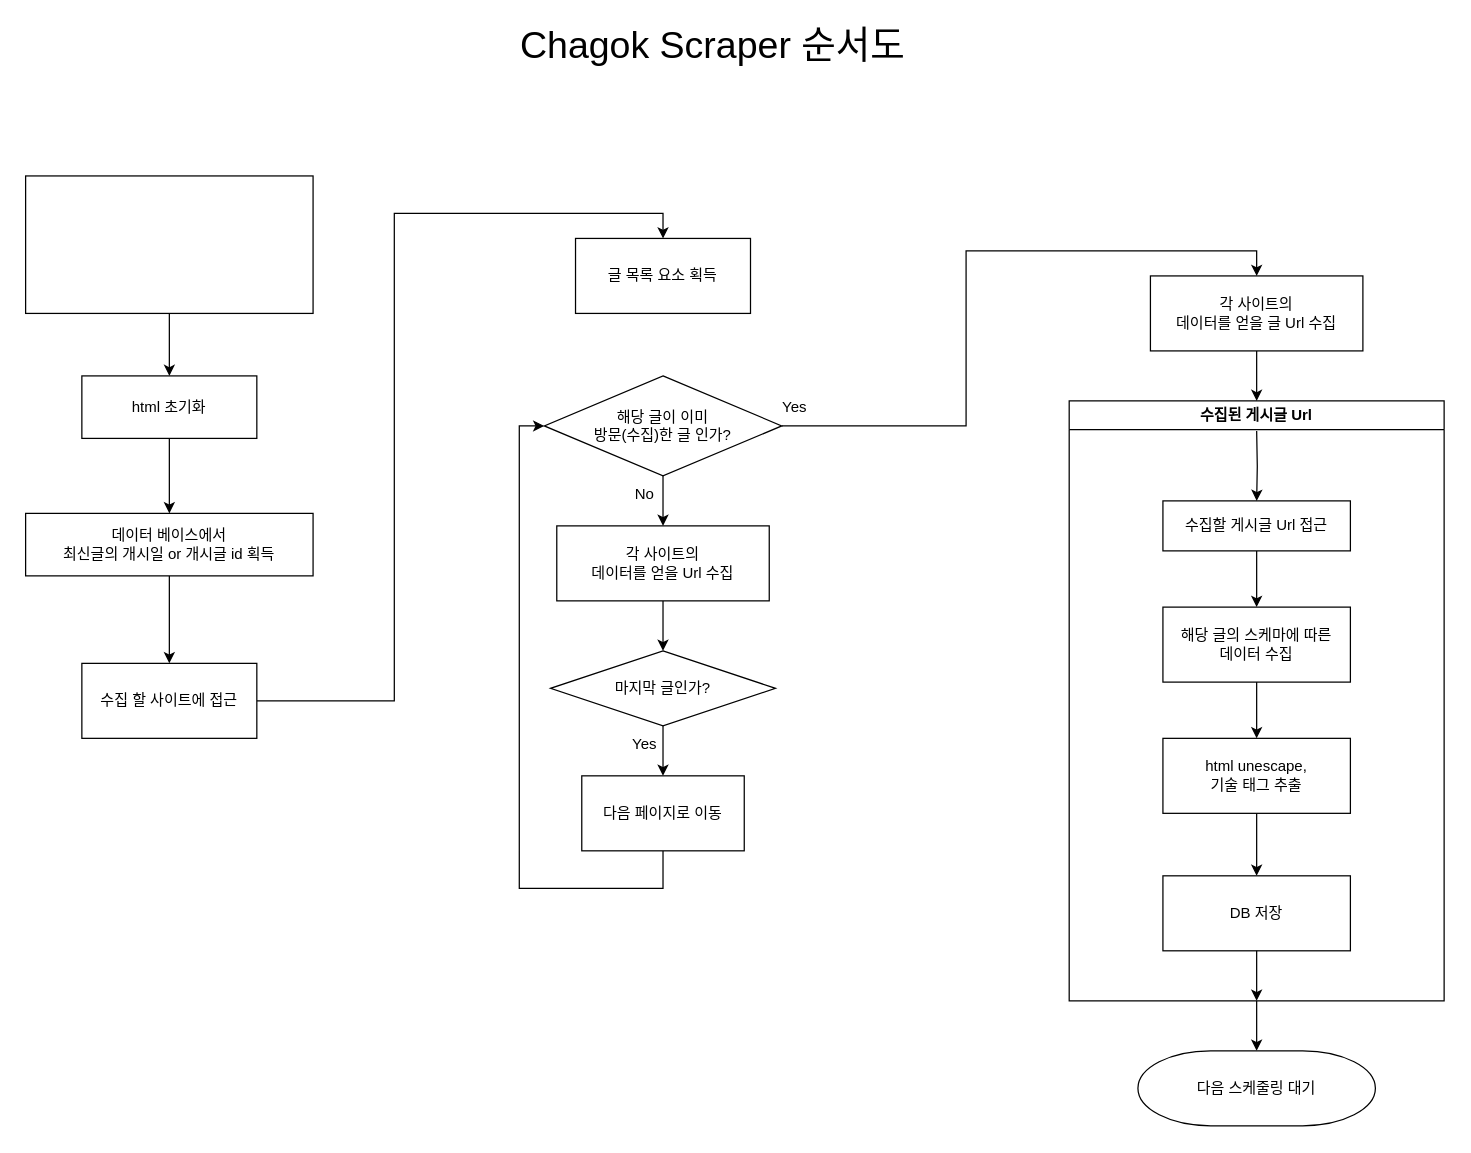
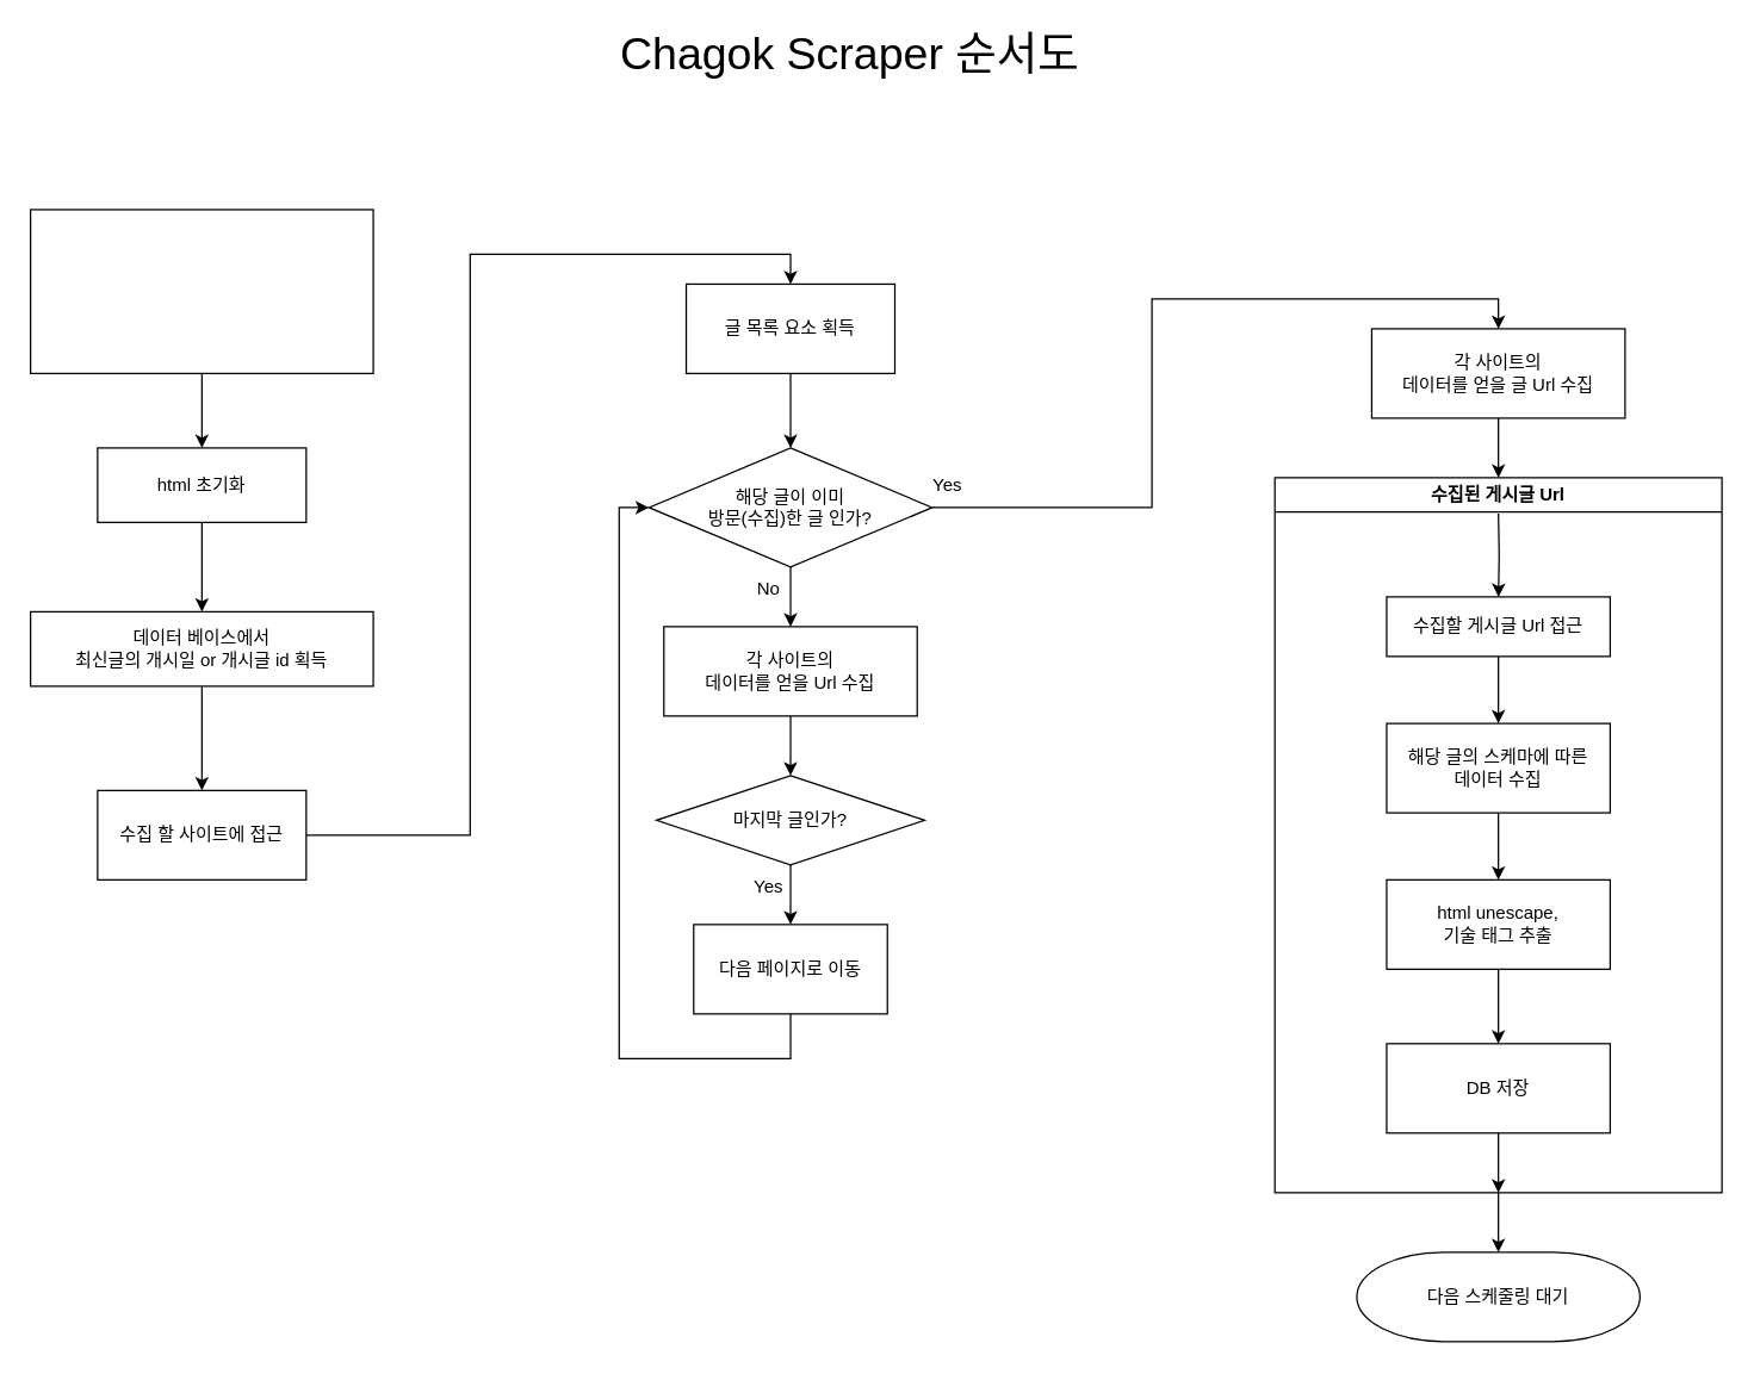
+ <mxCell id="26" style="edgeStyle=orthogonalEdgeStyle;rounded=0;orthogonalLoop=1;jettySize=auto;html=1;entryX=0.5;entryY=0;entryDx=0;entryDy=0;" edge="1" parent="1" source="27" target="30"><mxGeometry relative="1" as="geometry" /></mxCell>
